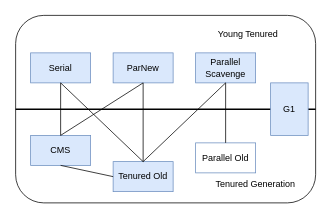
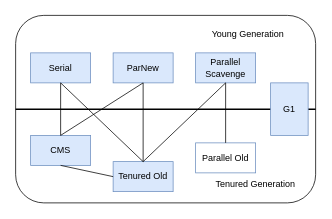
- <mxCell id="4" value="Young Tenured" style="text;html=1;strokeColor=none;fillColor=none;align=center;verticalAlign=middle;whiteSpace=wrap;rounded=0;" vertex="1" parent="1"><mxGeometry x="270" y="30" width="120" height="30" as="geometry" /></mxCell>
+ <mxCell id="4" value="Young Generation" style="text;html=1;strokeColor=none;fillColor=none;align=center;verticalAlign=middle;whiteSpace=wrap;rounded=0;" vertex="1" parent="1"><mxGeometry x="270" y="30" width="120" height="30" as="geometry" /></mxCell>
